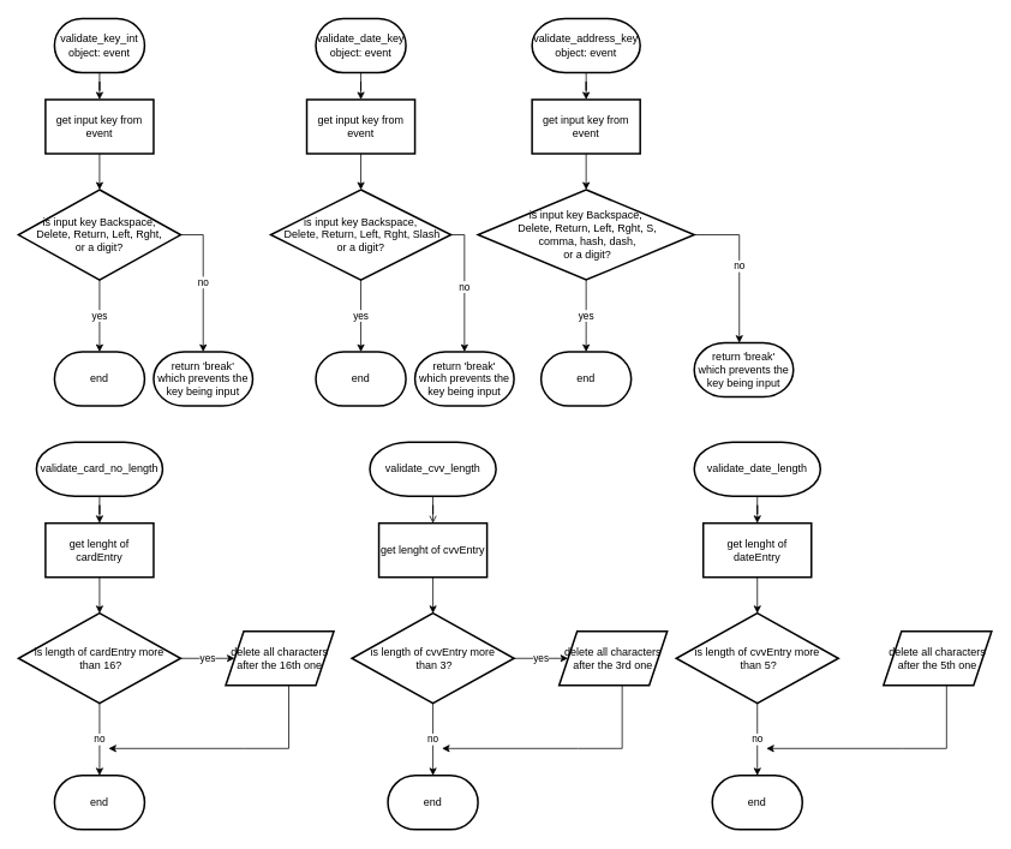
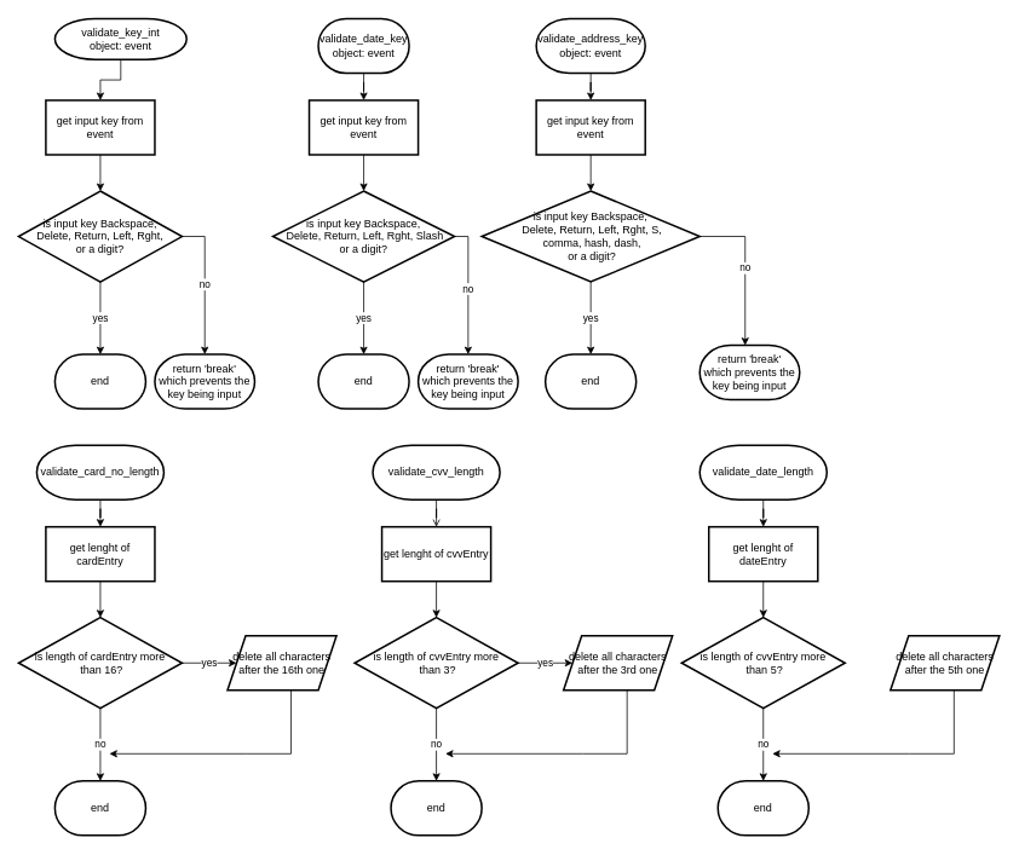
- <mxCell id="3" value="&lt;div&gt;validate_key_int&lt;/div&gt;&lt;div&gt;object: event&lt;br&gt;&lt;/div&gt;" style="strokeWidth=2;html=1;shape=mxgraph.flowchart.terminator;whiteSpace=wrap;" vertex="1" parent="1"><mxGeometry x="60" y="20" width="100" height="60" as="geometry" /></mxCell>
+ <mxCell id="3" value="&lt;div&gt;validate_key_int&lt;/div&gt;&lt;div&gt;object: event&lt;br&gt;&lt;/div&gt;" style="strokeWidth=2;html=1;shape=mxgraph.flowchart.terminator;whiteSpace=wrap;" vertex="1" parent="1"><mxGeometry x="60" y="20" width="145" height="45" as="geometry" /></mxCell>
